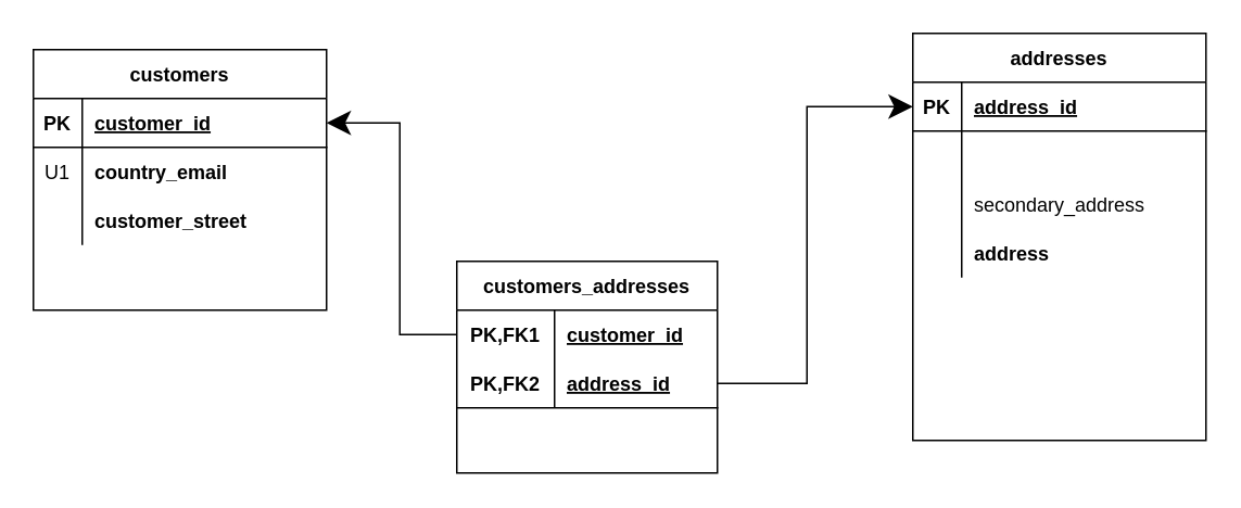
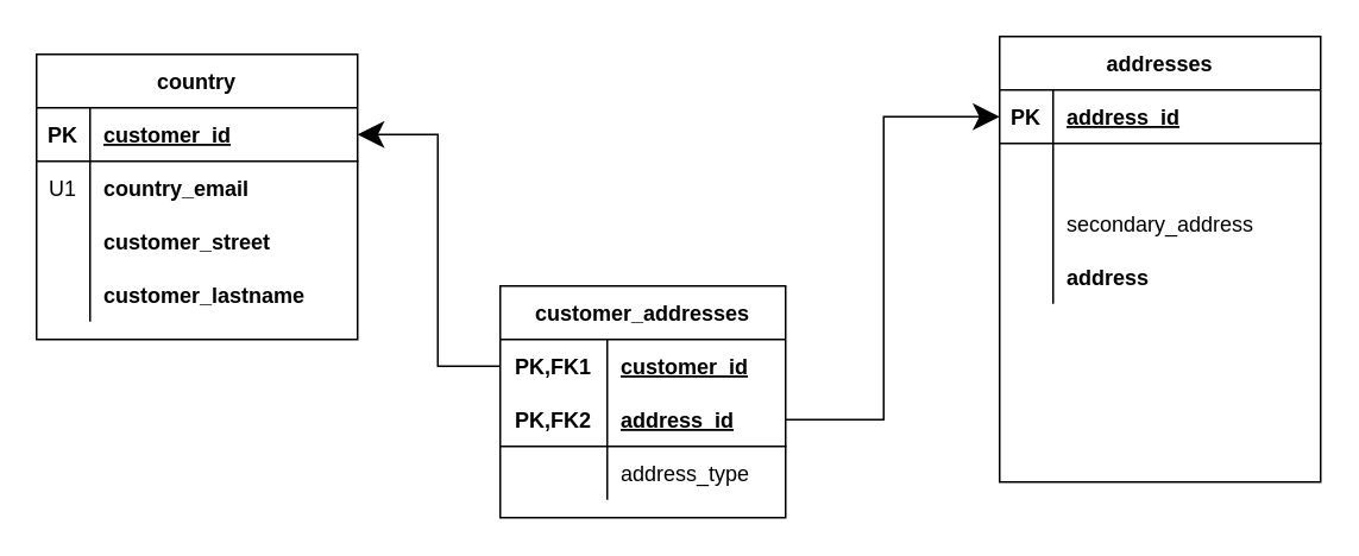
- <mxCell id="22" value="customers" style="shape=table;startSize=30;container=1;collapsible=1;childLayout=tableLayout;fixedRows=1;rowLines=0;fontStyle=1;align=center;resizeLast=1;" vertex="1" parent="1"><mxGeometry x="20" y="30" width="180" height="160" as="geometry" /></mxCell>
+ <mxCell id="22" value="country" style="shape=table;startSize=30;container=1;collapsible=1;childLayout=tableLayout;fixedRows=1;rowLines=0;fontStyle=1;align=center;resizeLast=1;" vertex="1" parent="1"><mxGeometry x="20" y="30" width="180" height="160" as="geometry" /></mxCell>
+ <mxCell id="34" value="customer_lastname" style="shape=partialRectangle;connectable=0;fillColor=none;top=0;left=0;bottom=0;right=0;align=left;spacingLeft=6;overflow=hidden;fontStyle=1" vertex="1" parent="32"><mxGeometry x="30" width="150" height="30" as="geometry" /></mxCell>
- <mxCell id="35" value="customers_addresses" style="shape=table;startSize=30;container=1;collapsible=1;childLayout=tableLayout;fixedRows=1;rowLines=0;fontStyle=1;align=center;resizeLast=1;" vertex="1" parent="1"><mxGeometry x="280" y="160" width="160" height="130" as="geometry" /></mxCell>
+ <mxCell id="35" value="customer_addresses" style="shape=table;startSize=30;container=1;collapsible=1;childLayout=tableLayout;fixedRows=1;rowLines=0;fontStyle=1;align=center;resizeLast=1;" vertex="1" parent="1"><mxGeometry x="280" y="160" width="160" height="130" as="geometry" /></mxCell>
+ <mxCell id="44" value="address_type" style="shape=partialRectangle;connectable=0;fillColor=none;top=0;left=0;bottom=0;right=0;align=left;spacingLeft=6;overflow=hidden;" vertex="1" parent="42"><mxGeometry x="60" width="100" height="30" as="geometry" /></mxCell>
